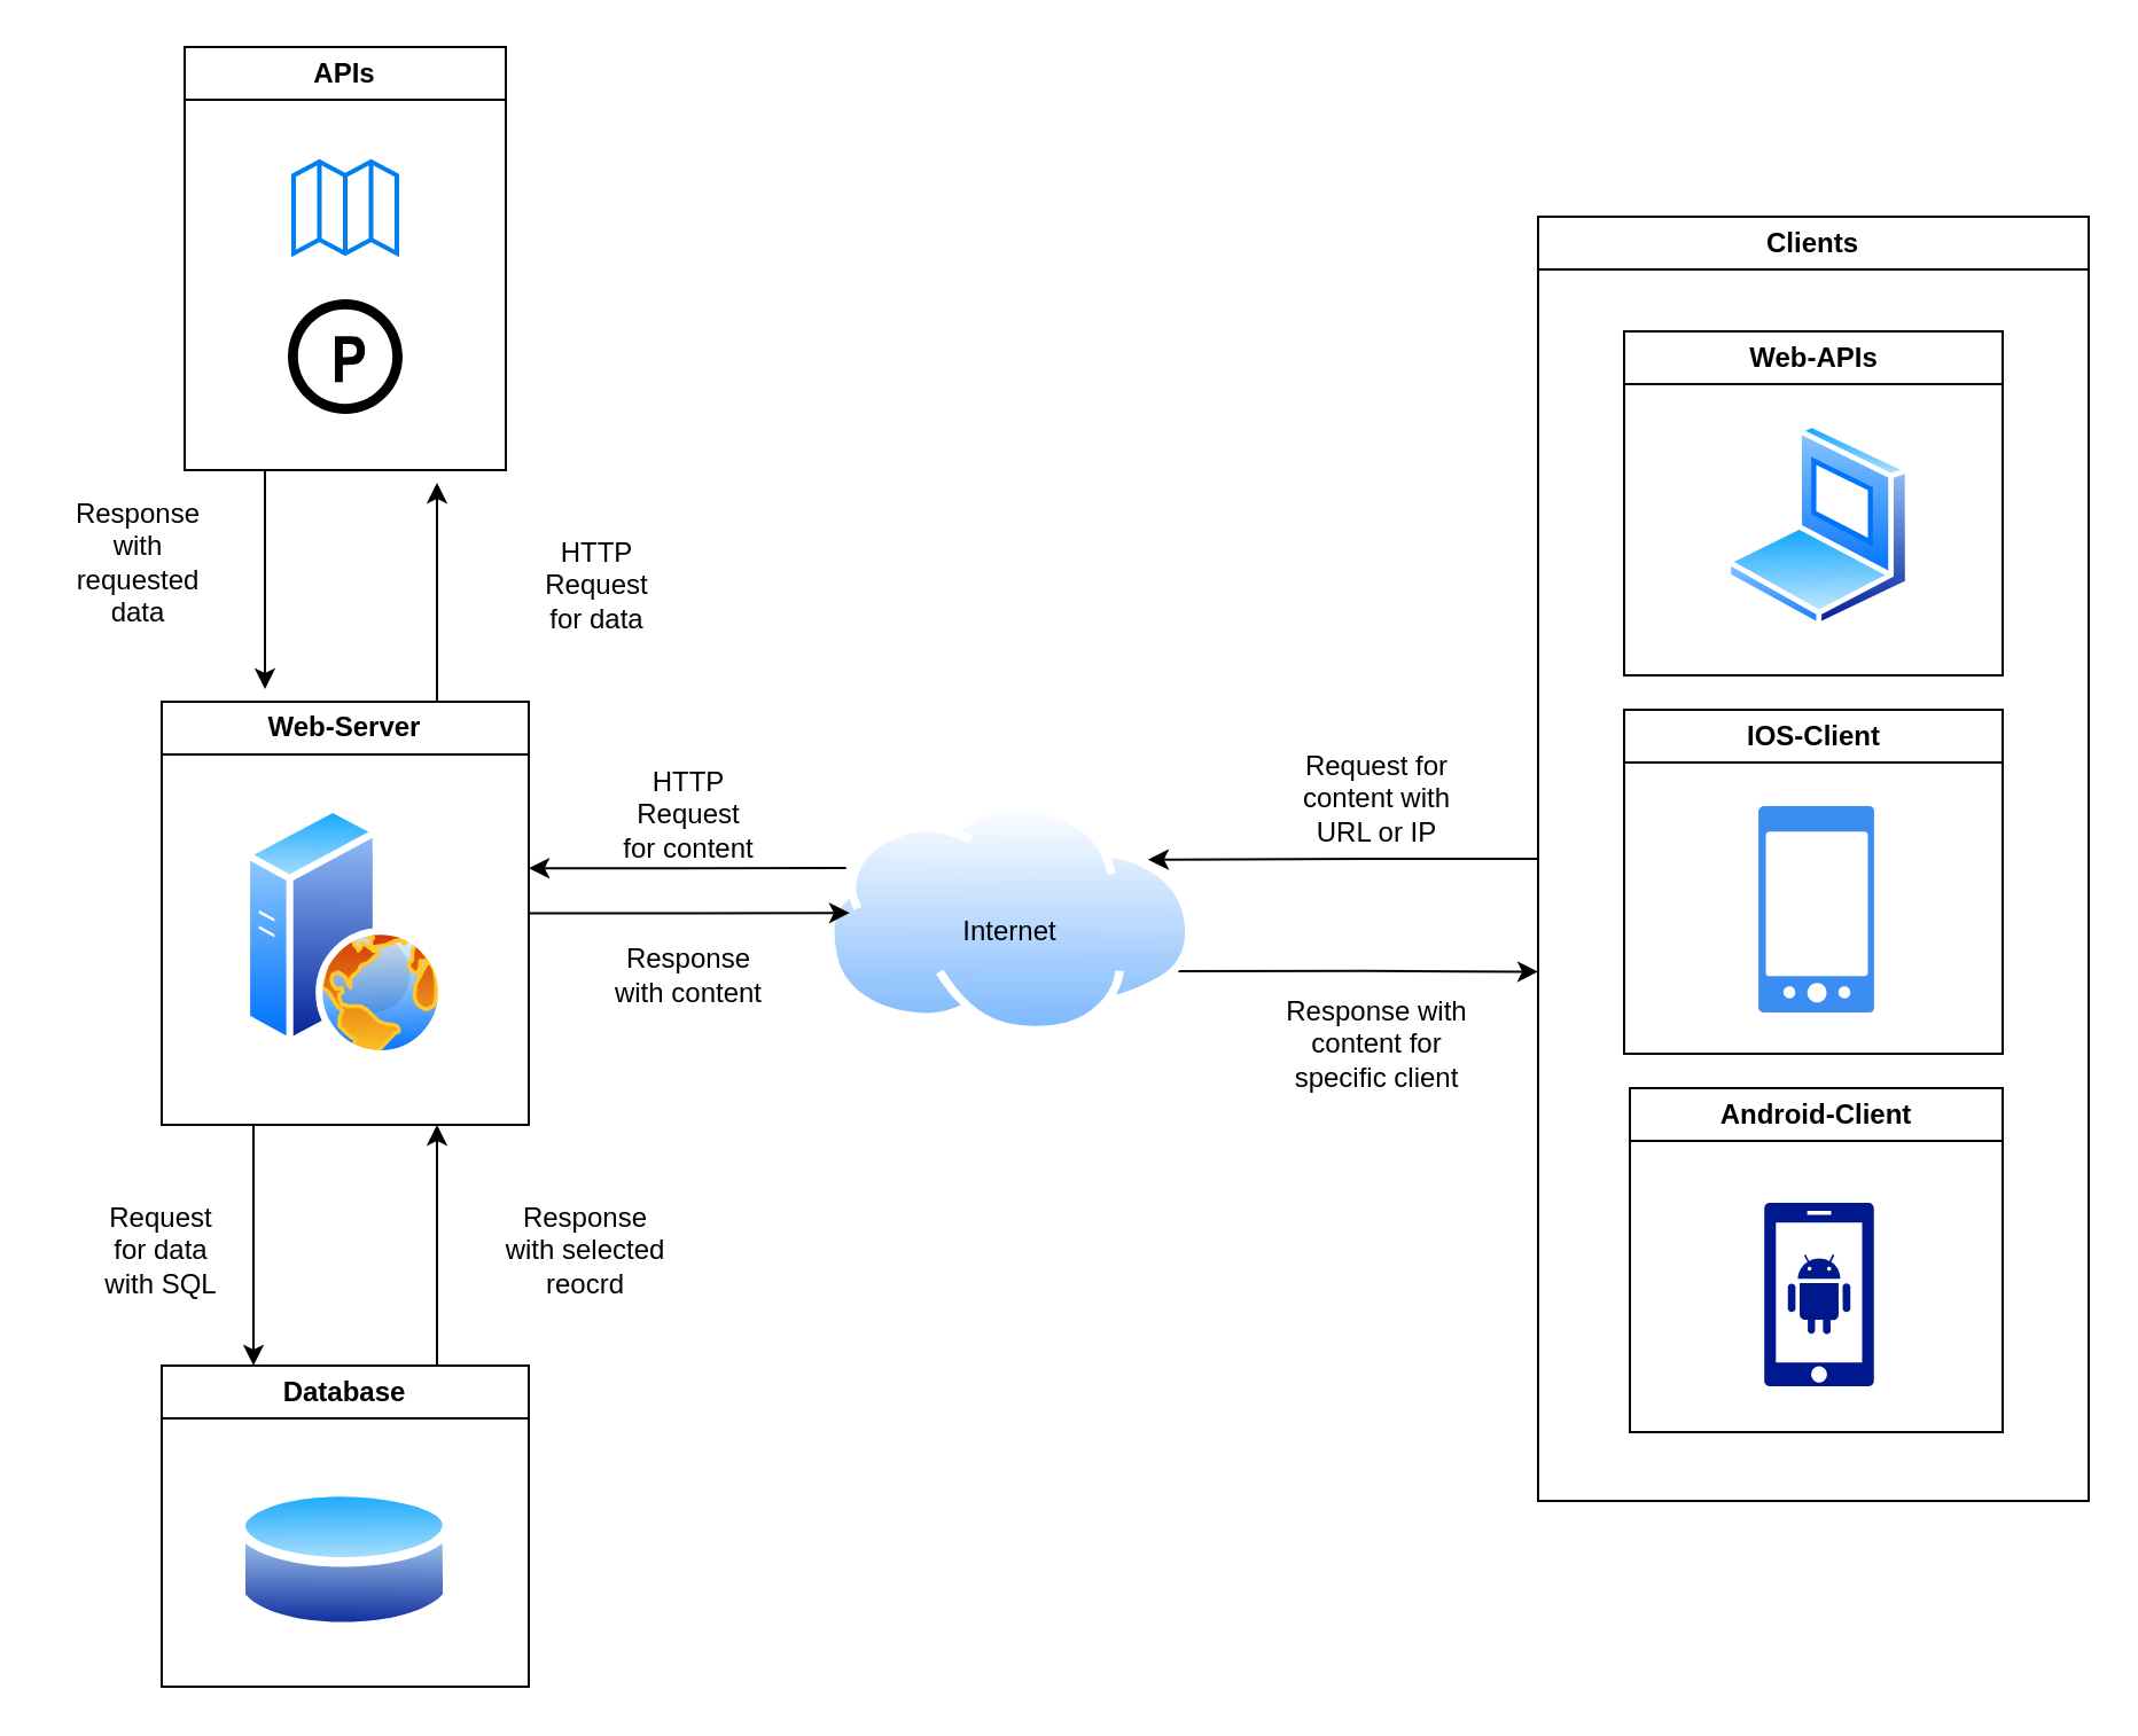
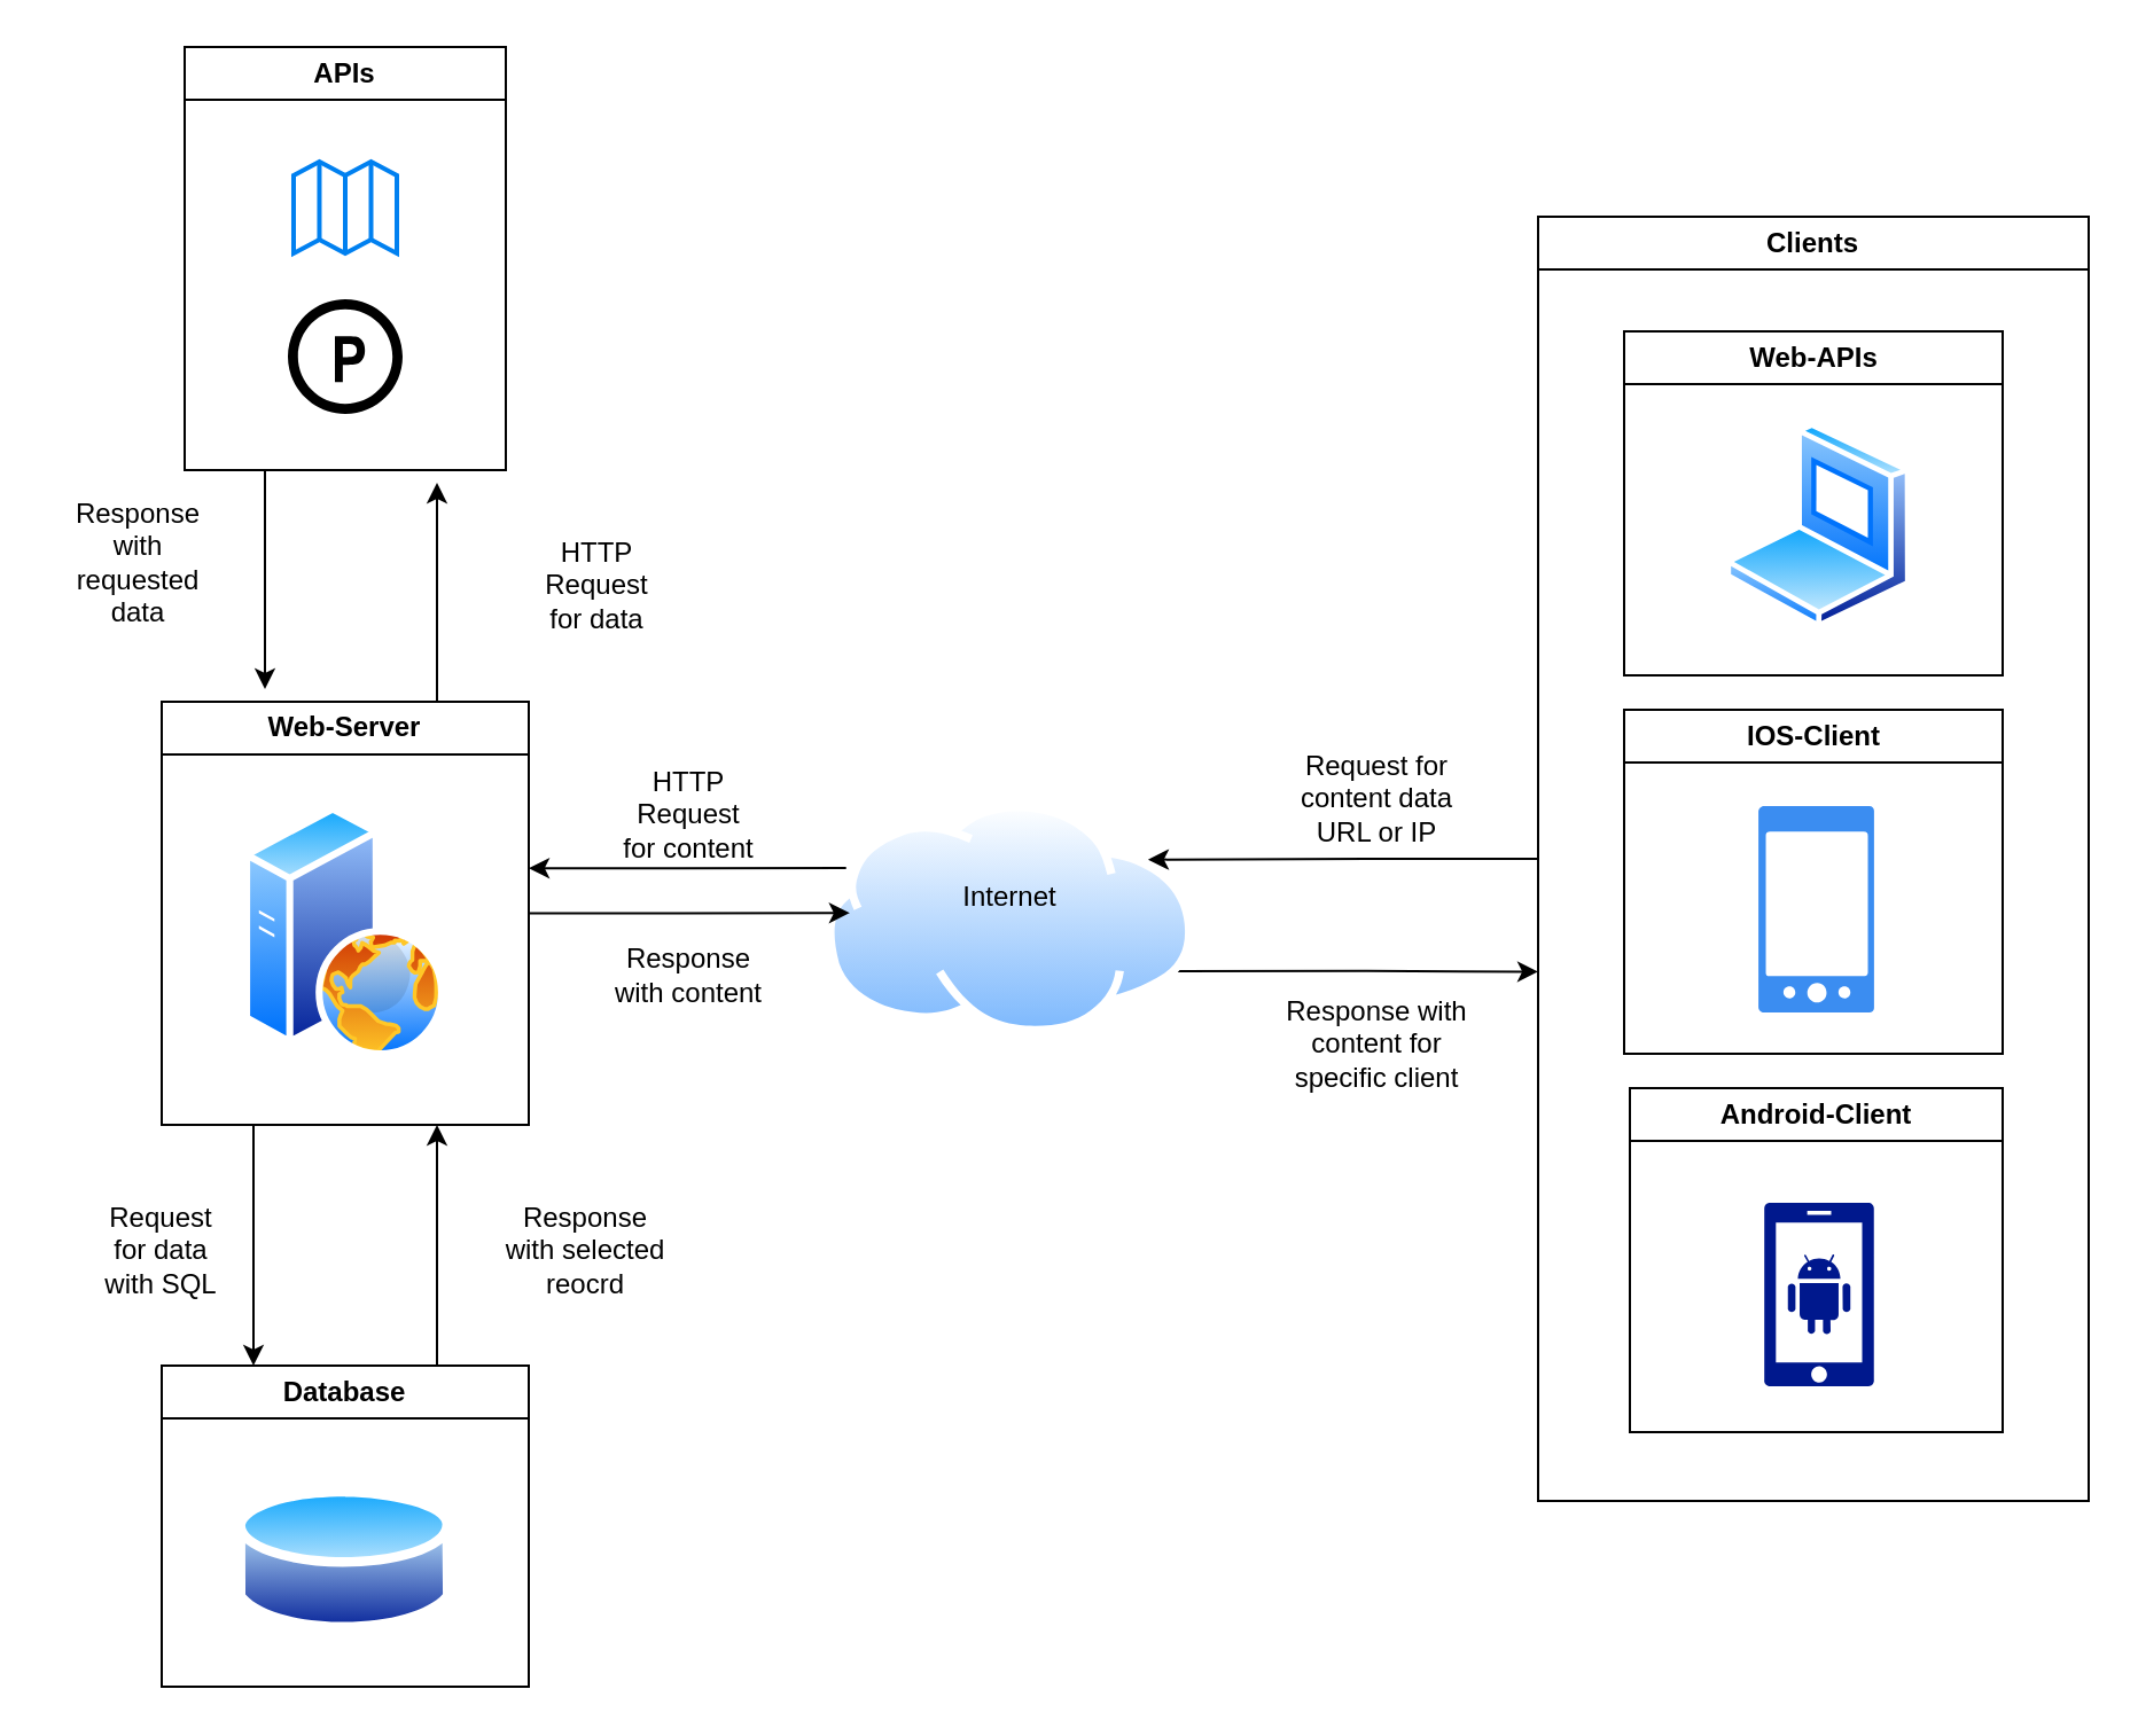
- <mxCell id="25" value="Request for content with URL or IP" style="text;html=1;align=center;verticalAlign=middle;whiteSpace=wrap;rounded=0;" vertex="1" parent="1"><mxGeometry x="560" y="333" width="80" height="30" as="geometry" /></mxCell>
+ <mxCell id="25" value="Request for content data URL or IP" style="text;html=1;align=center;verticalAlign=middle;whiteSpace=wrap;rounded=0;" vertex="1" parent="1"><mxGeometry x="560" y="333" width="80" height="30" as="geometry" /></mxCell>
- <mxCell id="19" value="Internet" style="text;html=1;align=center;verticalAlign=middle;whiteSpace=wrap;rounded=0;" vertex="1" parent="1"><mxGeometry x="410.16" y="391" width="60" height="30" as="geometry" /></mxCell>
+ <mxCell id="19" value="Internet" style="text;html=1;align=center;verticalAlign=middle;whiteSpace=wrap;rounded=0;" vertex="1" parent="1"><mxGeometry x="410.16" y="376" width="60" height="30" as="geometry" /></mxCell>
